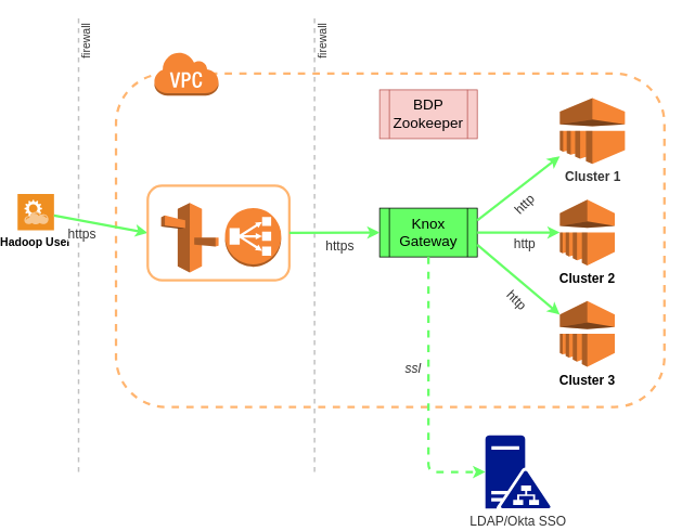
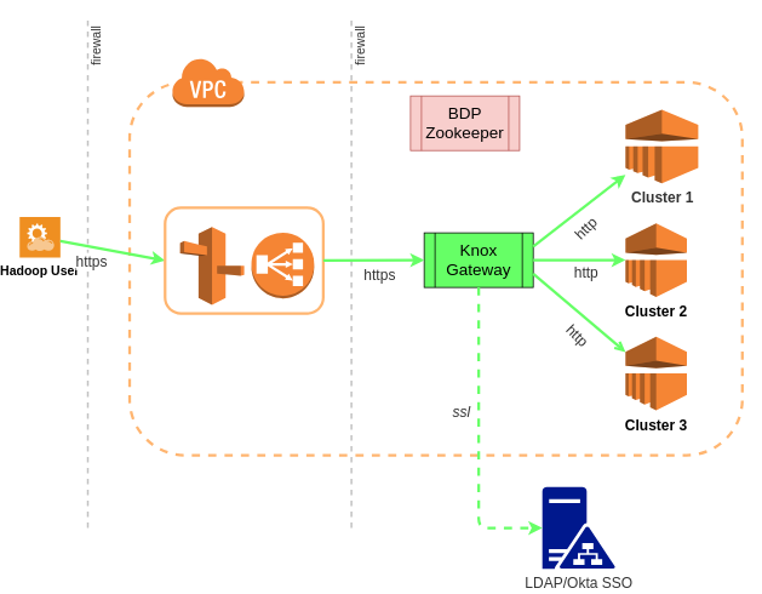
- <mxCell id="29" value="BDP Zookeeper" style="shape=process;whiteSpace=wrap;html=1;backgroundOutline=1;fontSize=18;fillColor=#f8cecc;strokeColor=#b85450;" vertex="1" parent="1"><mxGeometry x="465" y="110" width="120" height="60" as="geometry" /></mxCell>
+ <mxCell id="29" value="BDP Zookeeper" style="shape=process;whiteSpace=wrap;html=1;backgroundOutline=1;fontSize=18;fillColor=#f8cecc;strokeColor=#b85450;" vertex="1" parent="1"><mxGeometry x="450" y="105" width="120" height="60" as="geometry" /></mxCell>
- <mxCell id="10" value="" style="endArrow=classic;html=1;exitX=1;exitY=0.75;exitDx=0;exitDy=0;entryX=0;entryY=0.21;entryDx=0;entryDy=0;entryPerimeter=0;strokeColor=#66FF66;strokeWidth=3;" edge="1" parent="1" source="4" target="7"><mxGeometry width="50" height="50" relative="1" as="geometry"><mxPoint x="516.5" y="549.5" as="sourcePoint" /><mxPoint x="566.5" y="499.5" as="targetPoint" /></mxGeometry></mxCell>
+ <mxCell id="10" value="" style="endArrow=open;html=1;exitX=1;exitY=0.75;exitDx=0;exitDy=0;entryX=0;entryY=0.21;entryDx=0;entryDy=0;entryPerimeter=0;strokeColor=#66FF66;strokeWidth=3;" edge="1" parent="1" source="4" target="7"><mxGeometry width="50" height="50" relative="1" as="geometry"><mxPoint x="516.5" y="549.5" as="sourcePoint" /><mxPoint x="566.5" y="499.5" as="targetPoint" /></mxGeometry></mxCell>
